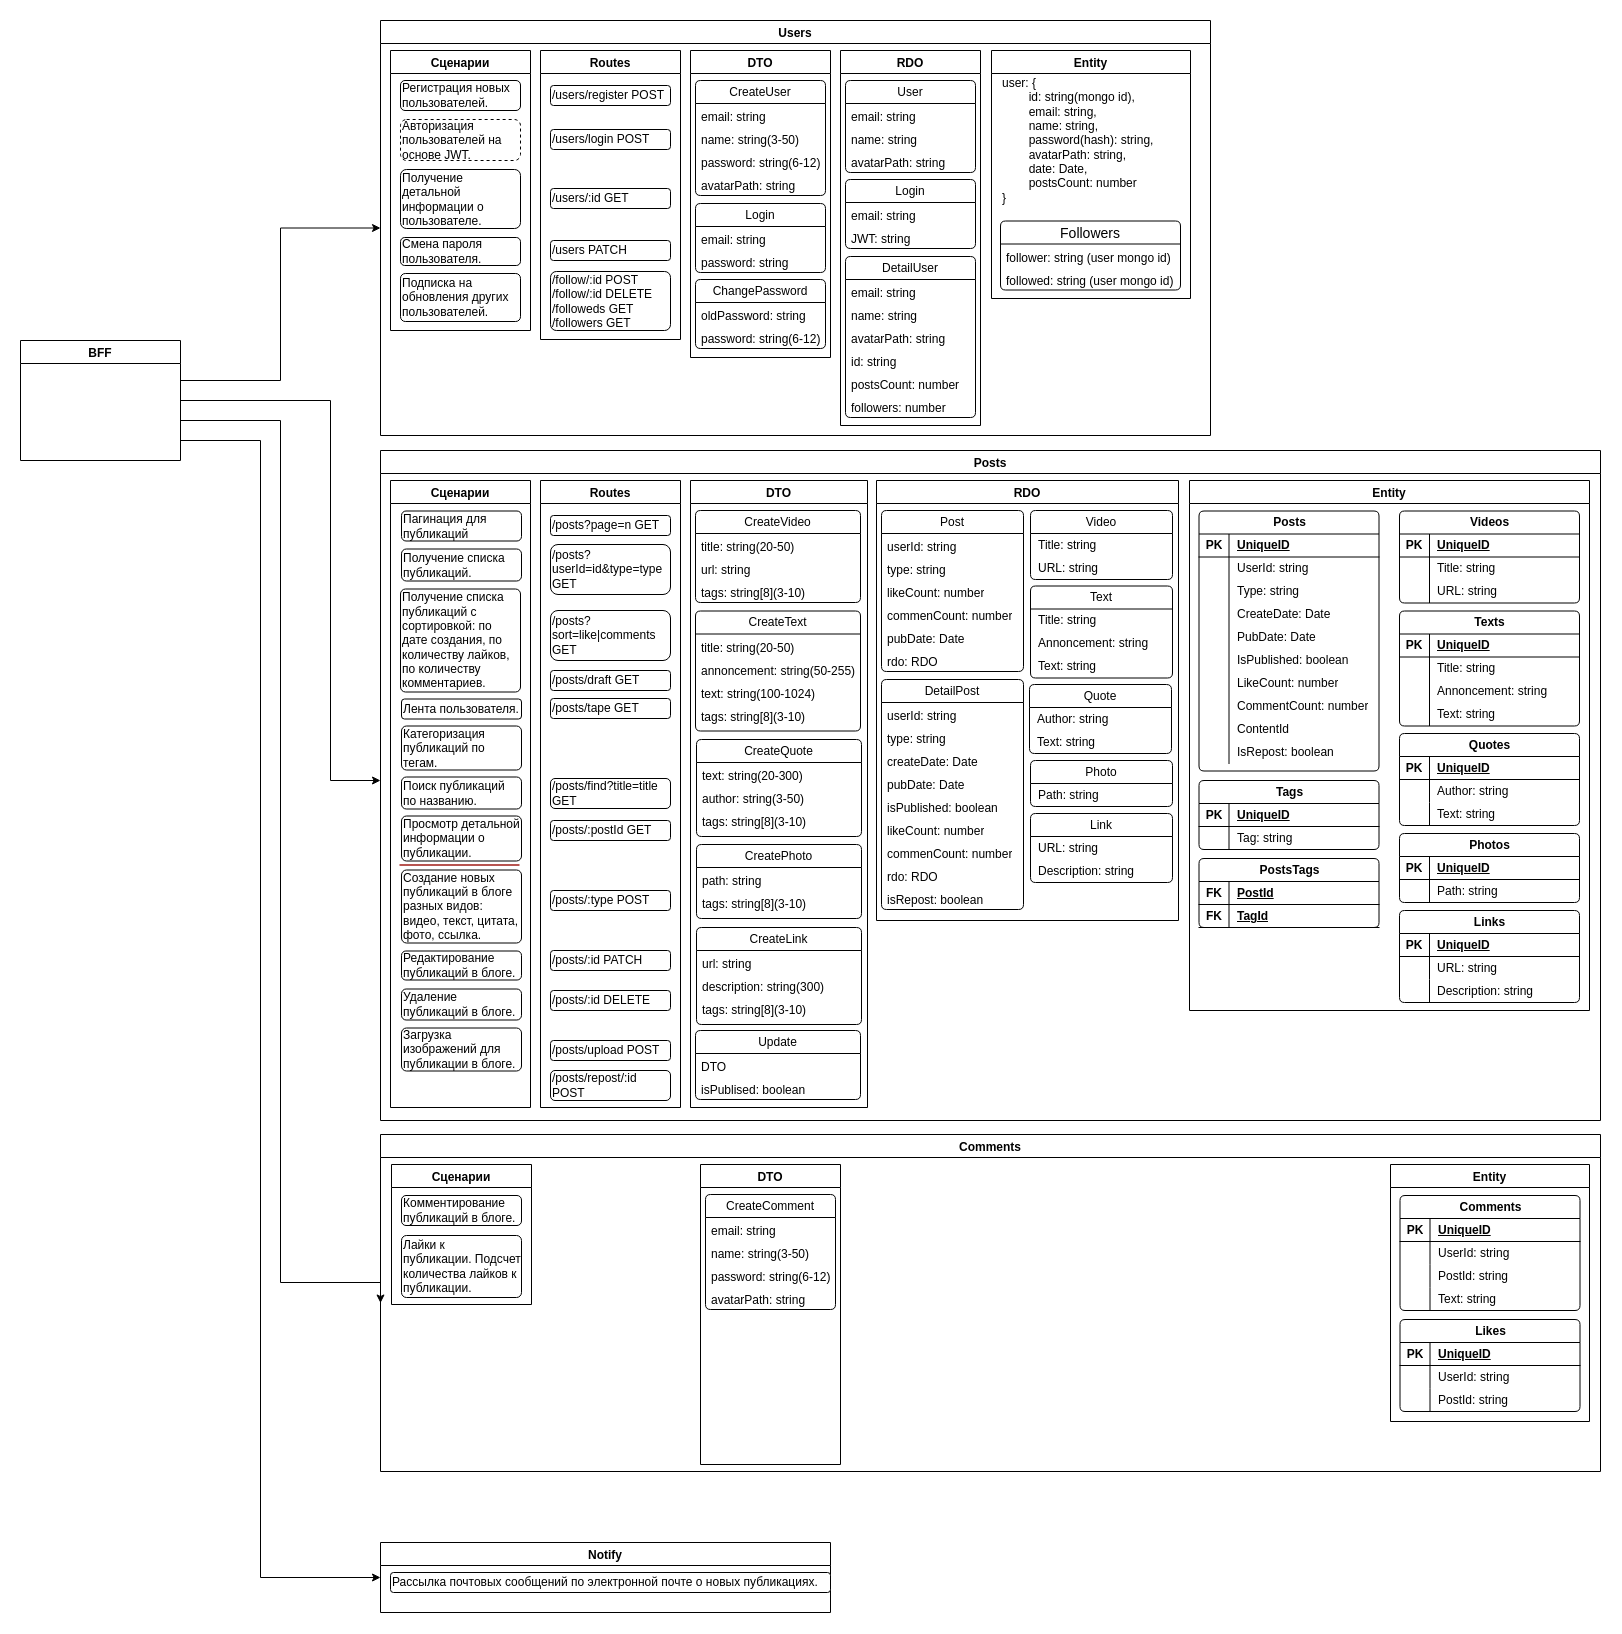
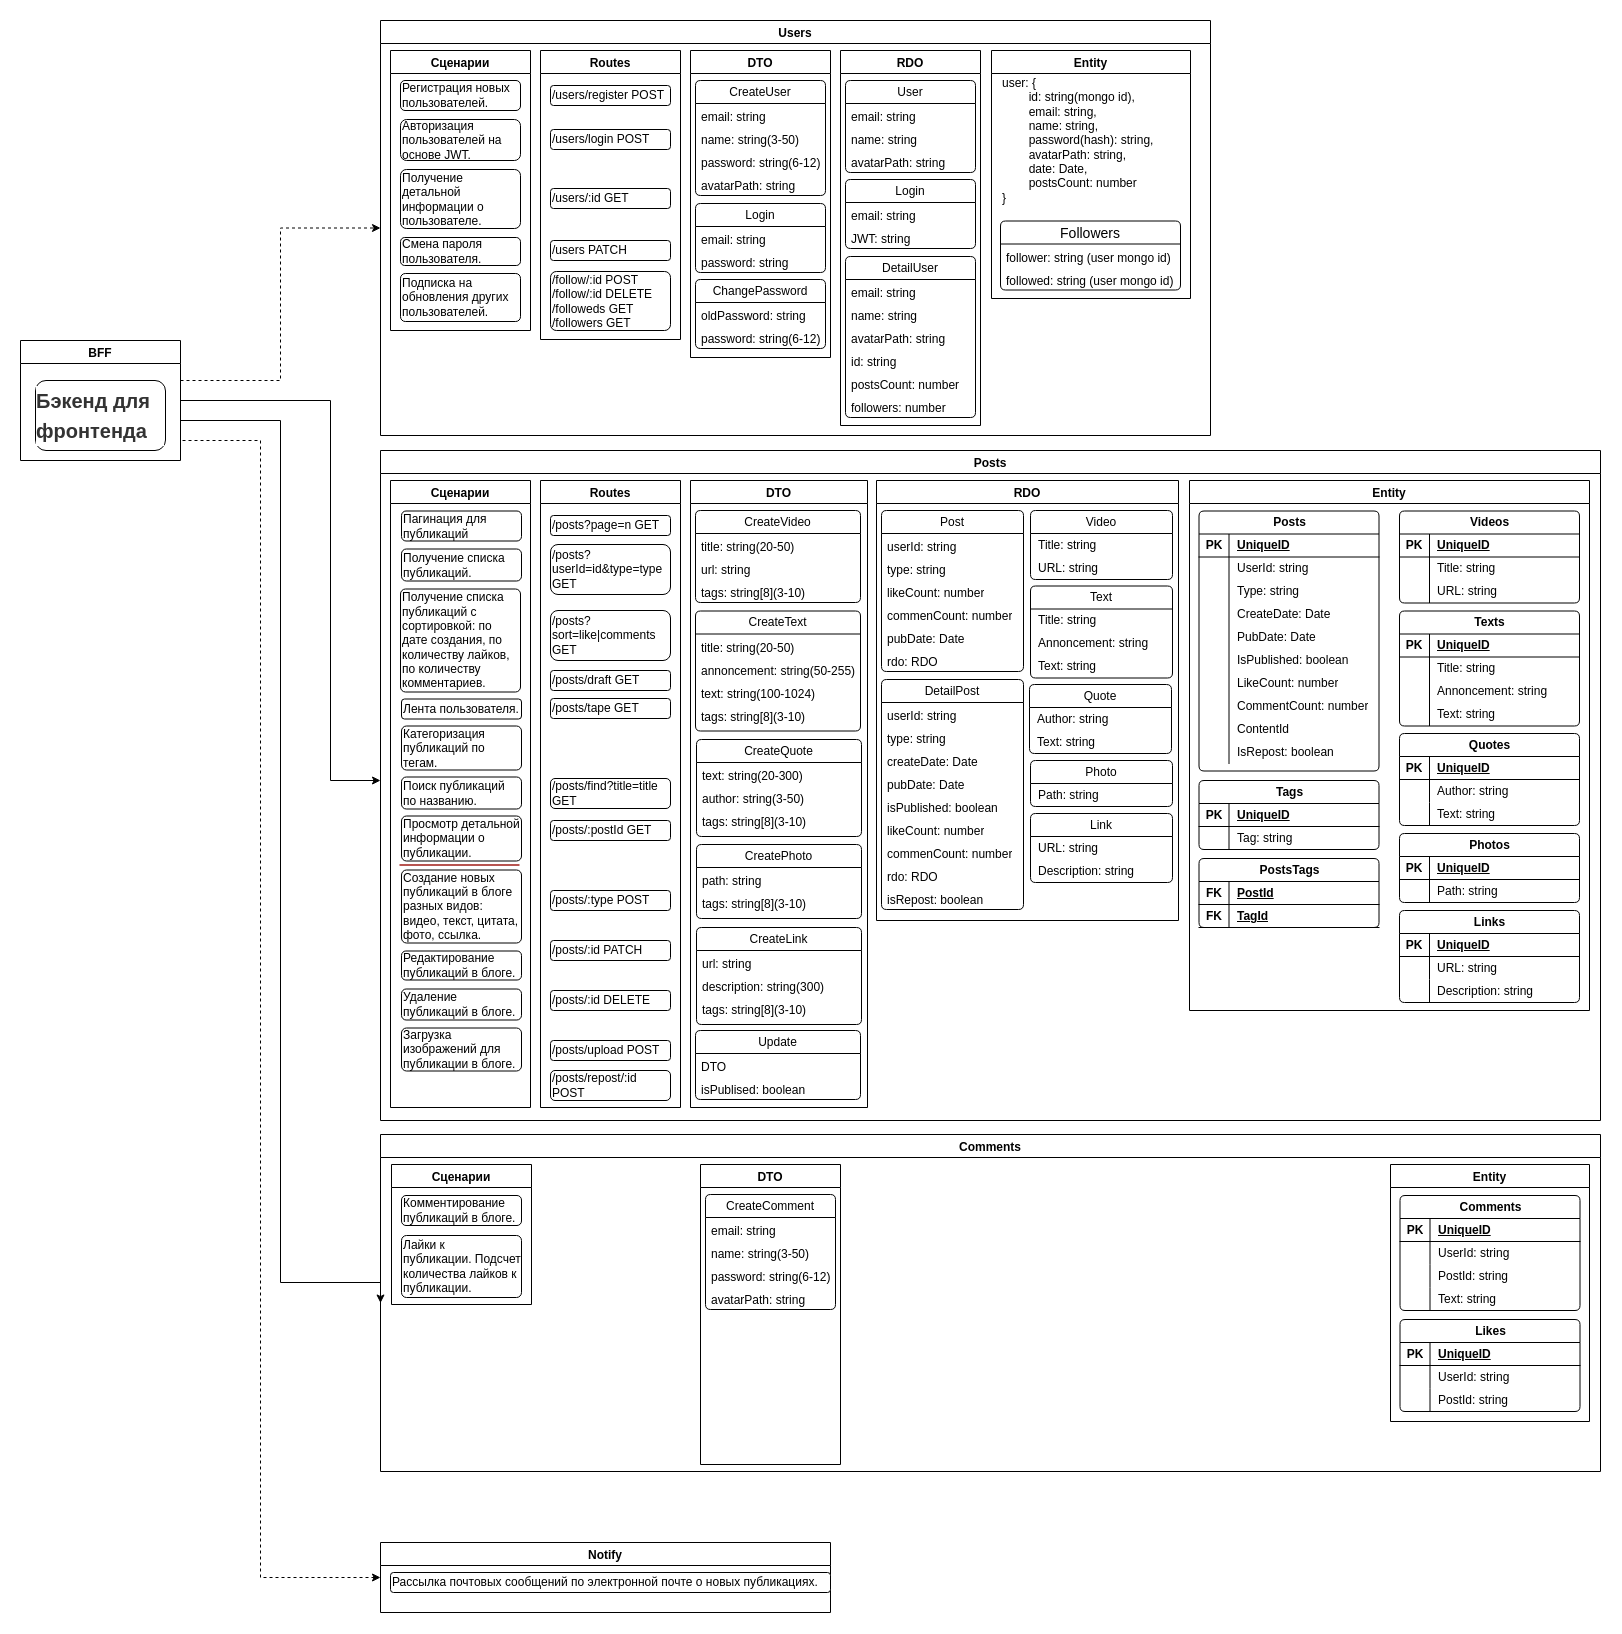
- <mxCell id="185" value="&lt;font style=&quot;vertical-align: inherit;&quot;&gt;&lt;font style=&quot;vertical-align: inherit;&quot;&gt;Авторизация пользователей на основе JWT.&lt;/font&gt;&lt;/font&gt;" style="rounded=1;whiteSpace=wrap;html=1;align=left;absoluteArcSize=0;dashed=1;" parent="183" vertex="1"><mxGeometry x="10" y="69" width="120" height="41" as="geometry" /></mxCell>
+ <mxCell id="185" value="&lt;font style=&quot;vertical-align: inherit;&quot;&gt;&lt;font style=&quot;vertical-align: inherit;&quot;&gt;Авторизация пользователей на основе JWT.&lt;/font&gt;&lt;/font&gt;" style="rounded=1;whiteSpace=wrap;html=1;align=left;absoluteArcSize=0;" parent="183" vertex="1"><mxGeometry x="10" y="69" width="120" height="41" as="geometry" /></mxCell>
- <mxCell id="263" style="edgeStyle=orthogonalEdgeStyle;rounded=0;orthogonalLoop=1;jettySize=auto;html=1;entryX=0;entryY=0.5;entryDx=0;entryDy=0;" parent="1" source="267" target="182" edge="1"><mxGeometry relative="1" as="geometry"><mxPoint x="270" y="360" as="targetPoint" /><Array as="points"><mxPoint x="280" y="380" /><mxPoint x="280" y="228" /></Array></mxGeometry></mxCell>
+ <mxCell id="263" style="edgeStyle=orthogonalEdgeStyle;rounded=0;orthogonalLoop=1;jettySize=auto;html=1;entryX=0;entryY=0.5;entryDx=0;entryDy=0;dashed=1;" parent="1" source="267" target="182" edge="1"><mxGeometry relative="1" as="geometry"><mxPoint x="270" y="360" as="targetPoint" /><Array as="points"><mxPoint x="280" y="380" /><mxPoint x="280" y="228" /></Array></mxGeometry></mxCell>
+ <mxCell id="268" value="&lt;h3 style=&quot;box-sizing: inherit; text-rendering: optimizelegibility; -webkit-font-smoothing: antialiased; font-family: &amp;quot;TT Norms Pro&amp;quot;, Arial, sans-serif; color: rgb(51, 51, 51); margin: 15px 0px; font-size: 20px; line-height: 30px; padding: 0px; border-bottom: none; align-self: flex-start; text-align: left; background-color: rgb(255, 255, 255); font-variant-ligatures: none;&quot; id=&quot;9.-backend-for-frontend&quot;&gt;&lt;font style=&quot;vertical-align: inherit;&quot;&gt;&lt;font style=&quot;vertical-align: inherit;&quot;&gt;&lt;font style=&quot;vertical-align: inherit;&quot;&gt;&lt;font style=&quot;vertical-align: inherit;&quot;&gt;Бэкенд для фронтенда&lt;/font&gt;&lt;/font&gt;&lt;/font&gt;&lt;/font&gt;&lt;/h3&gt;" style="rounded=1;whiteSpace=wrap;html=1;" parent="267" vertex="1"><mxGeometry x="15" y="40" width="130" height="70" as="geometry" /></mxCell>
- <mxCell id="24" value="&lt;font style=&quot;vertical-align: inherit;&quot;&gt;&lt;font style=&quot;vertical-align: inherit;&quot;&gt;/posts/:id PATCH&lt;/font&gt;&lt;/font&gt;" style="rounded=1;whiteSpace=wrap;html=1;glass=0;container=0;collapsible=0;align=left;absoluteArcSize=0;" parent="16" vertex="1"><mxGeometry x="10" y="470" width="120" height="20" as="geometry" /></mxCell>
+ <mxCell id="24" value="&lt;font style=&quot;vertical-align: inherit;&quot;&gt;&lt;font style=&quot;vertical-align: inherit;&quot;&gt;/posts/:id PATCH&lt;/font&gt;&lt;/font&gt;" style="rounded=1;whiteSpace=wrap;html=1;glass=0;container=0;collapsible=0;align=left;absoluteArcSize=0;" parent="16" vertex="1"><mxGeometry x="10" y="460" width="120" height="20" as="geometry" /></mxCell>
- <mxCell id="266" style="edgeStyle=orthogonalEdgeStyle;rounded=0;orthogonalLoop=1;jettySize=auto;html=1;exitX=1;exitY=0.5;exitDx=0;exitDy=0;entryX=0;entryY=0.5;entryDx=0;entryDy=0;" parent="1" source="267" target="261" edge="1"><mxGeometry relative="1" as="geometry"><Array as="points"><mxPoint x="180" y="440" /><mxPoint x="260" y="440" /><mxPoint x="260" y="1577" /></Array></mxGeometry></mxCell>
+ <mxCell id="266" style="edgeStyle=orthogonalEdgeStyle;rounded=0;orthogonalLoop=1;jettySize=auto;html=1;exitX=1;exitY=0.5;exitDx=0;exitDy=0;entryX=0;entryY=0.5;entryDx=0;entryDy=0;dashed=1;" parent="1" source="267" target="261" edge="1"><mxGeometry relative="1" as="geometry"><Array as="points"><mxPoint x="180" y="440" /><mxPoint x="260" y="440" /><mxPoint x="260" y="1577" /></Array></mxGeometry></mxCell>
